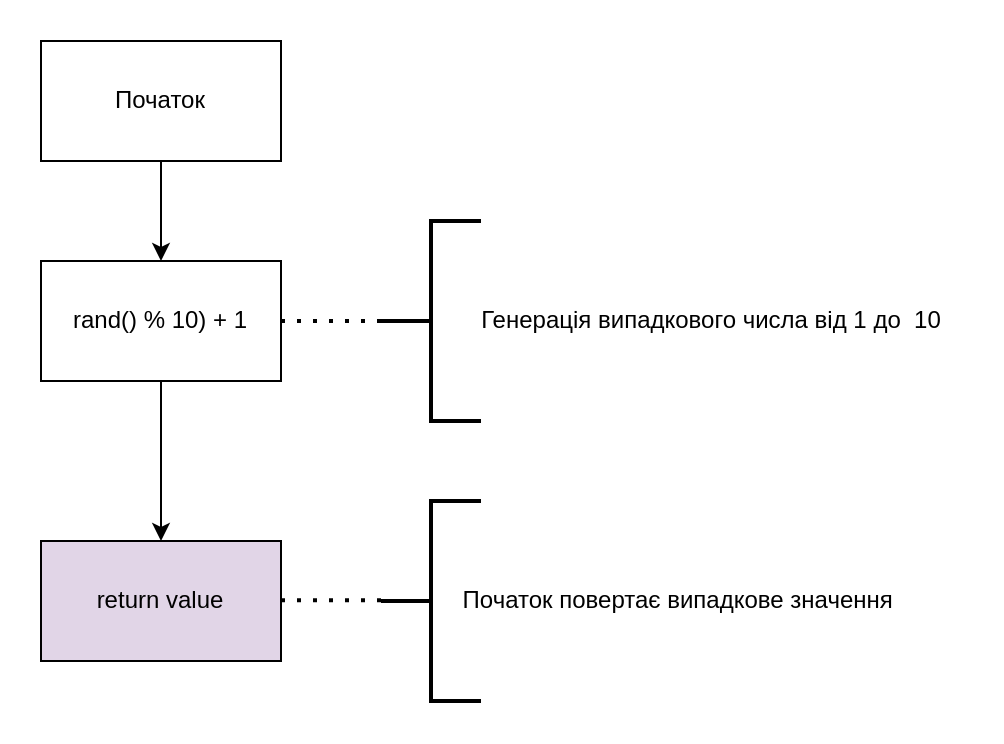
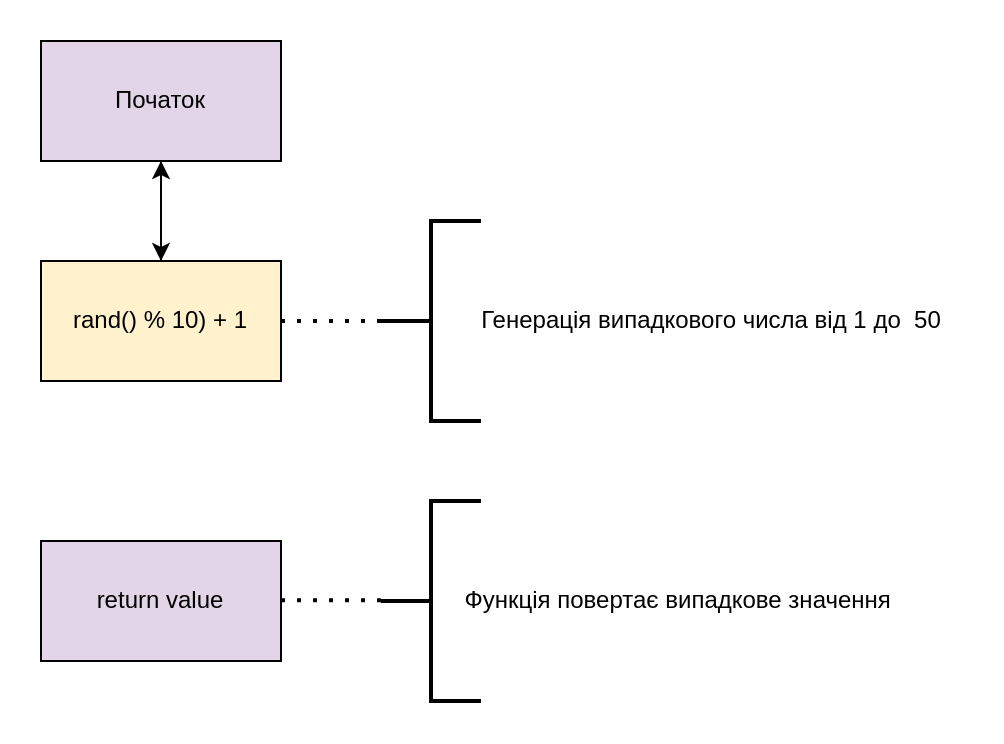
- <mxCell id="3" value="Початок" style="rounded=0;whiteSpace=wrap;html=1;" vertex="1" parent="1"><mxGeometry x="20" y="20" width="120" height="60" as="geometry" /></mxCell>
+ <mxCell id="3" value="Початок" style="rounded=0;whiteSpace=wrap;html=1;fillColor=#e1d5e7;" vertex="1" parent="1"><mxGeometry x="20" y="20" width="120" height="60" as="geometry" /></mxCell>
- <mxCell id="5" value="rand() % 10) + 1" style="rounded=0;whiteSpace=wrap;html=1;" vertex="1" parent="1"><mxGeometry x="20" y="130" width="120" height="60" as="geometry" /></mxCell>
+ <mxCell id="5" value="rand() % 10) + 1" style="rounded=0;whiteSpace=wrap;html=1;fillColor=#fff2cc;" vertex="1" parent="1"><mxGeometry x="20" y="130" width="120" height="60" as="geometry" /></mxCell>
- <mxCell id="8" value="Генерація випадкового числа від 1 до&amp;nbsp; 10" style="text;html=1;align=center;verticalAlign=middle;resizable=0;points=[];autosize=1;strokeColor=none;fillColor=none;" vertex="1" parent="1"><mxGeometry x="230" y="145" width="250" height="30" as="geometry" /></mxCell>
+ <mxCell id="8" value="Генерація випадкового числа від 1 до&amp;nbsp; 50" style="text;html=1;align=center;verticalAlign=middle;resizable=0;points=[];autosize=1;strokeColor=none;fillColor=none;" vertex="1" parent="1"><mxGeometry x="230" y="145" width="250" height="30" as="geometry" /></mxCell>
- <mxCell id="4" value="" style="edgeStyle=orthogonalEdgeStyle;rounded=0;orthogonalLoop=1;jettySize=auto;html=1;" edge="1" parent="1" source="5" target="6"><mxGeometry relative="1" as="geometry" /></mxCell>
+ <mxCell id="4" value="" style="edgeStyle=orthogonalEdgeStyle;rounded=0;orthogonalLoop=1;jettySize=auto;html=1;" edge="1" parent="1" source="5" target="3"><mxGeometry relative="1" as="geometry" /></mxCell>
- <mxCell id="12" value="Початок повертає випадкове значення&amp;nbsp;" style="text;html=1;align=center;verticalAlign=middle;resizable=0;points=[];autosize=1;strokeColor=none;fillColor=none;" vertex="1" parent="1"><mxGeometry x="220" y="285" width="240" height="30" as="geometry" /></mxCell>
+ <mxCell id="12" value="Функція повертає випадкове значення&amp;nbsp;" style="text;html=1;align=center;verticalAlign=middle;resizable=0;points=[];autosize=1;strokeColor=none;fillColor=none;" vertex="1" parent="1"><mxGeometry x="220" y="285" width="240" height="30" as="geometry" /></mxCell>
